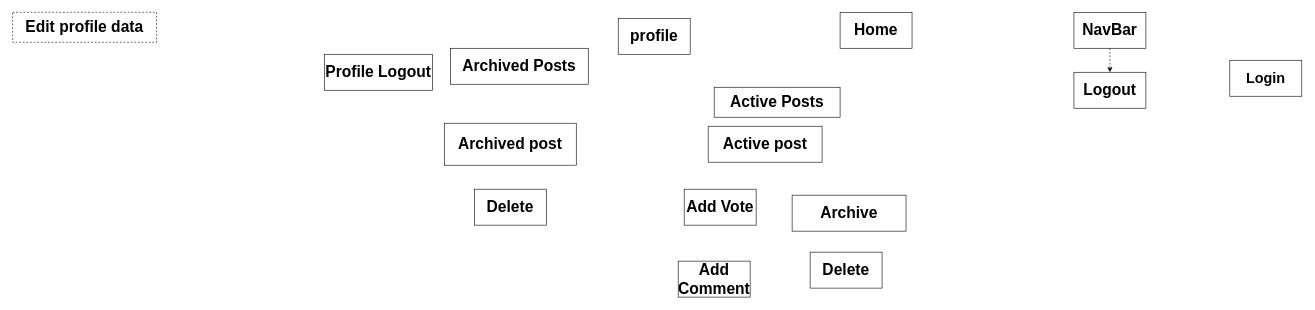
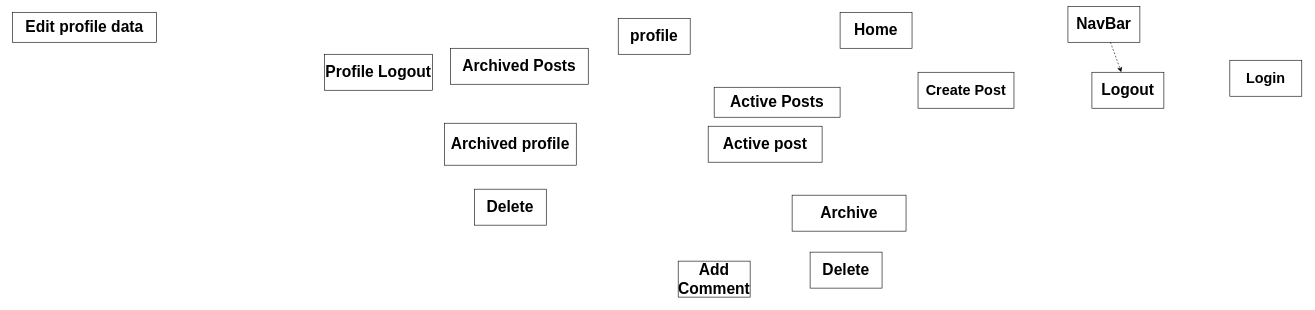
- <mxCell id="17" value="&lt;h1&gt;Edit profile data&lt;/h1&gt;" style="rounded=0;whiteSpace=wrap;html=1;fontSize=13;dashed=1;" vertex="1" parent="1"><mxGeometry x="20" y="20" width="240" height="50" as="geometry" /></mxCell>
+ <mxCell id="17" value="&lt;h1&gt;Edit profile data&lt;/h1&gt;" style="rounded=0;whiteSpace=wrap;html=1;fontSize=13;" vertex="1" parent="1"><mxGeometry x="20" y="20" width="240" height="50" as="geometry" /></mxCell>
- <mxCell id="14" value="&lt;h1&gt;NavBar&lt;/h1&gt;" style="rounded=0;whiteSpace=wrap;html=1;fontSize=13;" vertex="1" parent="1"><mxGeometry x="1790" y="20" width="120" height="60" as="geometry" /></mxCell>
+ <mxCell id="14" value="&lt;h1&gt;NavBar&lt;/h1&gt;" style="rounded=0;whiteSpace=wrap;html=1;fontSize=13;" vertex="1" parent="1"><mxGeometry x="1780" y="10" width="120" height="60" as="geometry" /></mxCell>
+ <mxCell id="3" value="&lt;h1&gt;Create Post&lt;/h1&gt;" style="rounded=0;whiteSpace=wrap;html=1;" vertex="1" parent="1"><mxGeometry x="1530" y="120" width="160" height="60" as="geometry" /></mxCell>
- <mxCell id="10" value="&lt;h1&gt;Logout&lt;/h1&gt;" style="rounded=0;whiteSpace=wrap;html=1;fontSize=13;" vertex="1" parent="1"><mxGeometry x="1790" y="120" width="120" height="60" as="geometry" /></mxCell>
+ <mxCell id="10" value="&lt;h1&gt;Logout&lt;/h1&gt;" style="rounded=0;whiteSpace=wrap;html=1;fontSize=13;" vertex="1" parent="1"><mxGeometry x="1820" y="120" width="120" height="60" as="geometry" /></mxCell>
- <mxCell id="18" value="&lt;h1&gt;Archived post&lt;/h1&gt;" style="rounded=0;whiteSpace=wrap;html=1;fontSize=13;fontStyle=1;" vertex="1" parent="1"><mxGeometry x="740" y="205" width="220" height="70" as="geometry" /></mxCell>
+ <mxCell id="18" value="&lt;h1&gt;Archived profile&lt;/h1&gt;" style="rounded=0;whiteSpace=wrap;html=1;fontSize=13;fontStyle=1;" vertex="1" parent="1"><mxGeometry x="740" y="205" width="220" height="70" as="geometry" /></mxCell>
- <mxCell id="7" value="&lt;h1&gt;Add Vote&lt;/h1&gt;" style="rounded=0;whiteSpace=wrap;html=1;fontSize=13;" vertex="1" parent="1"><mxGeometry x="1140" y="315" width="120" height="60" as="geometry" /></mxCell>
